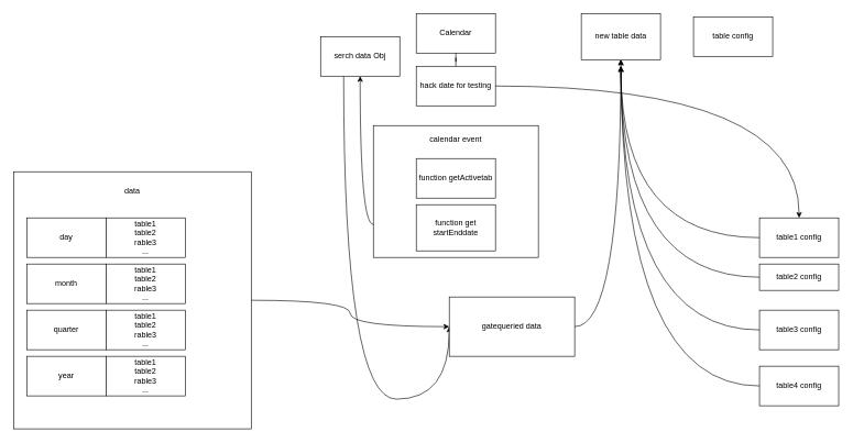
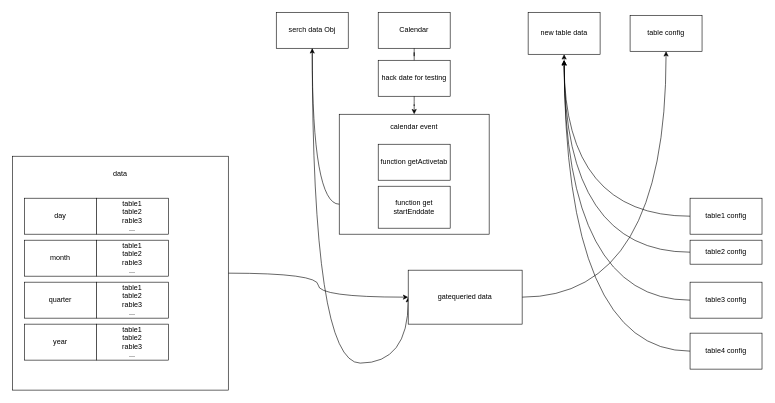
- <mxCell id="13" value="serch data Obj" style="rounded=0;whiteSpace=wrap;html=1;" parent="1" vertex="1"><mxGeometry x="485" y="55" width="120" height="60" as="geometry" /></mxCell>
+ <mxCell id="13" value="serch data Obj" style="rounded=0;whiteSpace=wrap;html=1;" parent="1" vertex="1"><mxGeometry x="460" y="20" width="120" height="60" as="geometry" /></mxCell>
- <mxCell id="2" style="edgeStyle=orthogonalEdgeStyle;curved=1;rounded=0;orthogonalLoop=1;jettySize=auto;html=1;startArrow=none;" parent="1" source="30" target="5" edge="1"><mxGeometry relative="1" as="geometry" /></mxCell>
+ <mxCell id="2" style="edgeStyle=orthogonalEdgeStyle;curved=1;rounded=0;orthogonalLoop=1;jettySize=auto;html=1;entryX=0.5;entryY=0;entryDx=0;entryDy=0;startArrow=none;" parent="1" source="30" target="16" edge="1"><mxGeometry relative="1" as="geometry" /></mxCell>
- <mxCell id="20" style="edgeStyle=orthogonalEdgeStyle;curved=1;rounded=0;orthogonalLoop=1;jettySize=auto;html=1;entryX=0.5;entryY=1;entryDx=0;entryDy=0;" parent="1" source="21" target="22" edge="1"><mxGeometry relative="1" as="geometry" /></mxCell>
+ <mxCell id="20" style="edgeStyle=orthogonalEdgeStyle;curved=1;rounded=0;orthogonalLoop=1;jettySize=auto;html=1;" parent="1" source="21" target="33" edge="1"><mxGeometry relative="1" as="geometry" /></mxCell>
